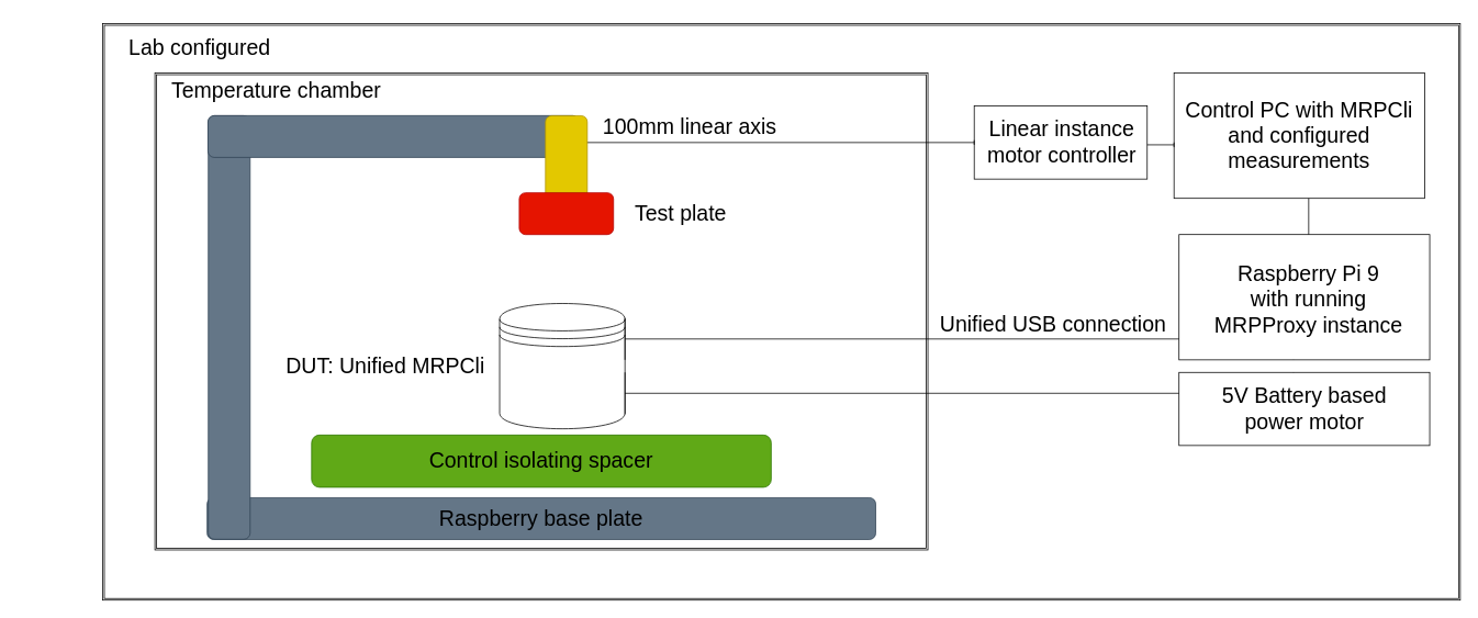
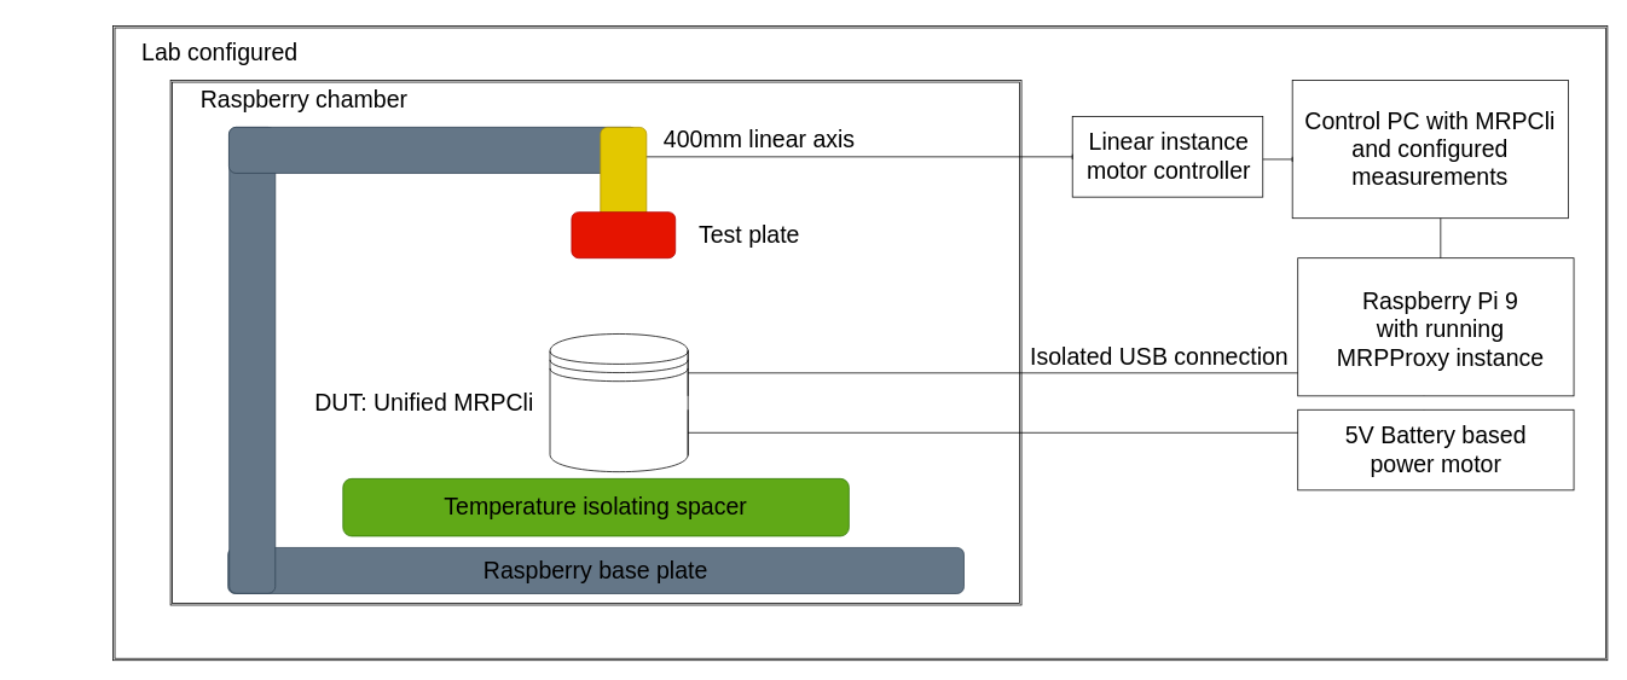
- <mxCell id="8" value="Temperature chamber" style="text;html=1;strokeColor=none;fillColor=none;align=center;verticalAlign=middle;whiteSpace=wrap;rounded=0;fontSize=26;spacing=2;" parent="1" vertex="1"><mxGeometry x="187.55" y="78" width="294.4" height="61.53" as="geometry" /></mxCell>
+ <mxCell id="8" value="Raspberry chamber" style="text;html=1;strokeColor=none;fillColor=none;align=center;verticalAlign=middle;whiteSpace=wrap;rounded=0;fontSize=26;spacing=2;" parent="1" vertex="1"><mxGeometry x="187.55" y="78" width="294.4" height="61.53" as="geometry" /></mxCell>
- <mxCell id="28" value="100mm linear axis" style="text;html=1;strokeColor=none;fillColor=none;align=center;verticalAlign=middle;whiteSpace=wrap;rounded=0;fontSize=26;spacing=2;" parent="1" vertex="1"><mxGeometry x="712" y="122.91" width="250" height="61.53" as="geometry" /></mxCell>
+ <mxCell id="28" value="400mm linear axis" style="text;html=1;strokeColor=none;fillColor=none;align=center;verticalAlign=middle;whiteSpace=wrap;rounded=0;fontSize=26;spacing=2;" parent="1" vertex="1"><mxGeometry x="712" y="122.91" width="250" height="61.53" as="geometry" /></mxCell>
- <mxCell id="13" value="Unified USB connection" style="text;html=1;strokeColor=none;fillColor=none;align=center;verticalAlign=middle;whiteSpace=wrap;rounded=0;fontSize=26;spacing=2;" parent="1" vertex="1"><mxGeometry x="1132" y="355" width="292.24" height="76.08" as="geometry" /></mxCell>
+ <mxCell id="13" value="Isolated USB connection" style="text;html=1;strokeColor=none;fillColor=none;align=center;verticalAlign=middle;whiteSpace=wrap;rounded=0;fontSize=26;spacing=2;" parent="1" vertex="1"><mxGeometry x="1132" y="355" width="292.24" height="76.08" as="geometry" /></mxCell>
- <mxCell id="7" value="Control isolating spacer" style="text;html=1;strokeColor=none;fillColor=none;align=center;verticalAlign=middle;whiteSpace=wrap;rounded=0;fontSize=26;spacing=2;" parent="1" vertex="1"><mxGeometry x="365.061" y="519.963" width="583.251" height="76.077" as="geometry" /></mxCell>
+ <mxCell id="7" value="Temperature isolating spacer" style="text;html=1;strokeColor=none;fillColor=none;align=center;verticalAlign=middle;whiteSpace=wrap;rounded=0;fontSize=26;spacing=2;" parent="1" vertex="1"><mxGeometry x="365.061" y="519.963" width="583.251" height="76.077" as="geometry" /></mxCell>
